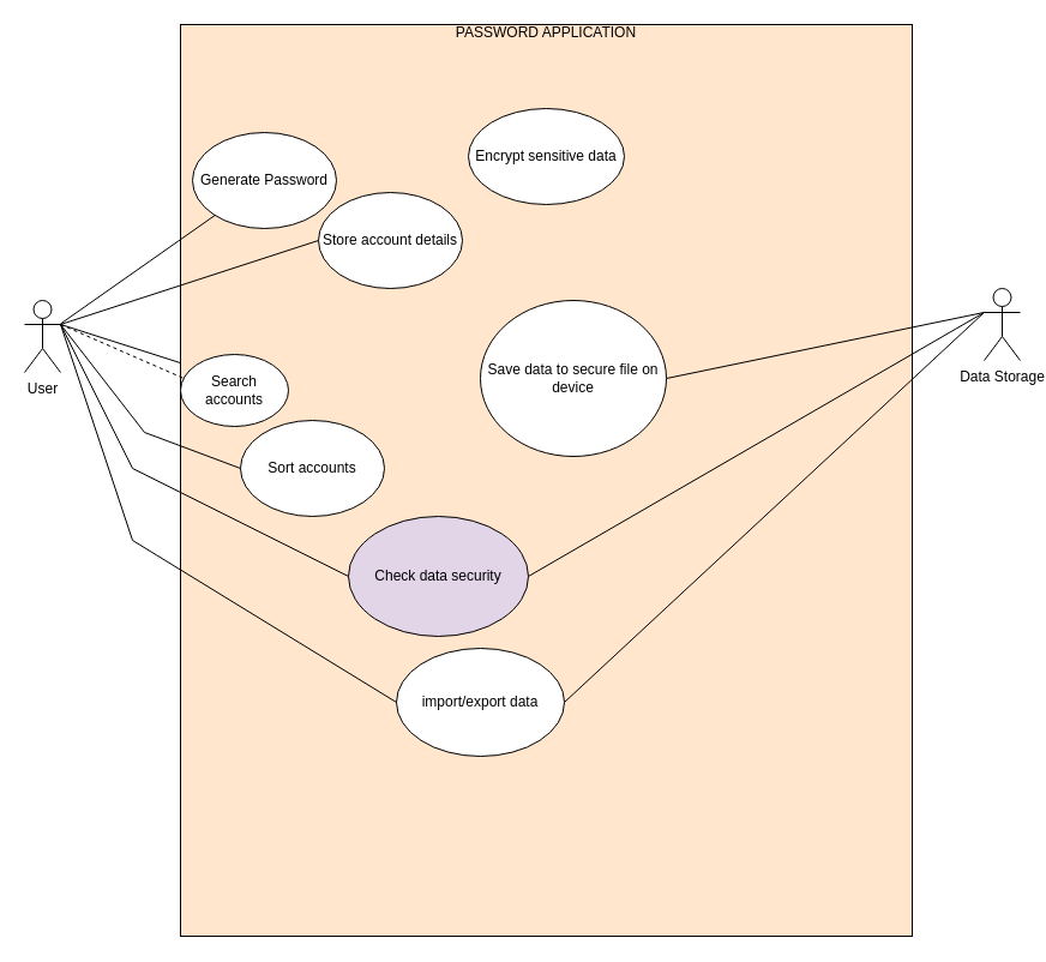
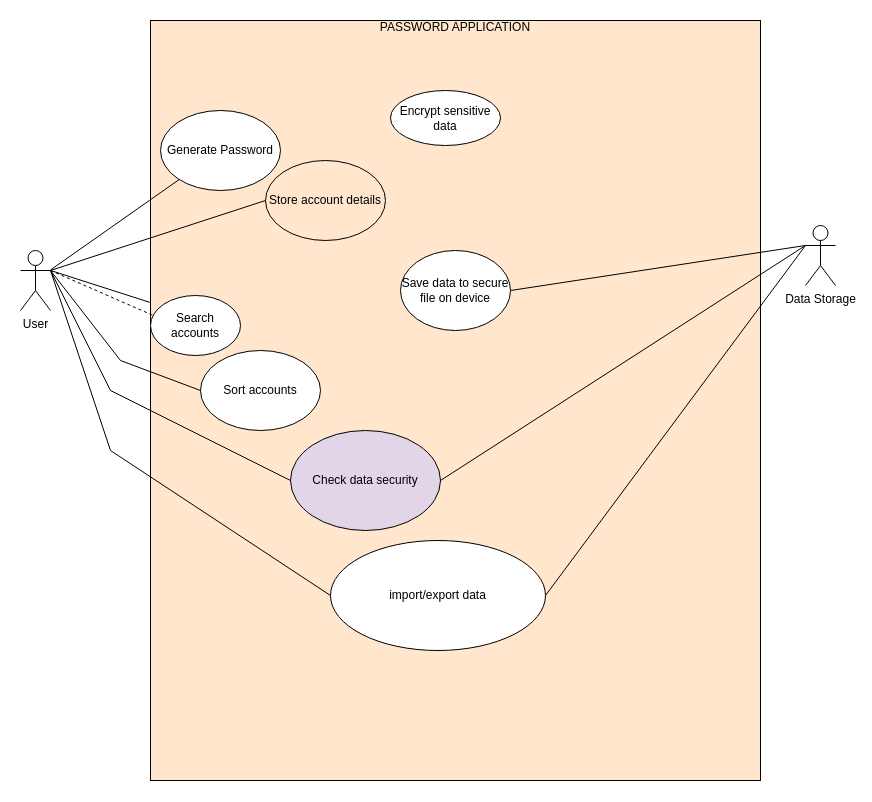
- <mxCell id="14" value="Encrypt sensitive data " style="ellipse;whiteSpace=wrap;html=1;align=center;" vertex="1" parent="1"><mxGeometry x="390" y="90" width="130" height="80" as="geometry" /></mxCell>
+ <mxCell id="14" value="Encrypt sensitive data " style="ellipse;whiteSpace=wrap;html=1;align=center;" vertex="1" parent="1"><mxGeometry x="390" y="90" width="110" height="55" as="geometry" /></mxCell>
- <mxCell id="6" value="Store account details" style="ellipse;whiteSpace=wrap;html=1;align=center;" vertex="1" parent="1"><mxGeometry x="265" y="160" width="120" height="80" as="geometry" /></mxCell>
+ <mxCell id="6" value="Store account details" style="ellipse;whiteSpace=wrap;html=1;align=center;fillColor=#ffe6cc;" vertex="1" parent="1"><mxGeometry x="265" y="160" width="120" height="80" as="geometry" /></mxCell>
- <mxCell id="4" value="Data Storage" style="shape=umlActor;verticalLabelPosition=bottom;verticalAlign=top;html=1;outlineConnect=0;" vertex="1" parent="1"><mxGeometry x="820" y="240" width="30" height="60" as="geometry" /></mxCell>
+ <mxCell id="4" value="Data Storage" style="shape=umlActor;verticalLabelPosition=bottom;verticalAlign=top;html=1;outlineConnect=0;" vertex="1" parent="1"><mxGeometry x="805" y="225" width="30" height="60" as="geometry" /></mxCell>
- <mxCell id="15" value="Save data to secure file on device" style="ellipse;whiteSpace=wrap;html=1;align=center;" vertex="1" parent="1"><mxGeometry x="400" y="250" width="155" height="130" as="geometry" /></mxCell>
+ <mxCell id="15" value="Save data to secure file on device" style="ellipse;whiteSpace=wrap;html=1;align=center;" vertex="1" parent="1"><mxGeometry x="400" y="250" width="110" height="80" as="geometry" /></mxCell>
- <mxCell id="17" value="import/export data" style="ellipse;whiteSpace=wrap;html=1;align=center;" vertex="1" parent="1"><mxGeometry x="330" y="540" width="140" height="90" as="geometry" /></mxCell>
+ <mxCell id="17" value="import/export data" style="ellipse;whiteSpace=wrap;html=1;align=center;" vertex="1" parent="1"><mxGeometry x="330" y="540" width="215" height="110" as="geometry" /></mxCell>
